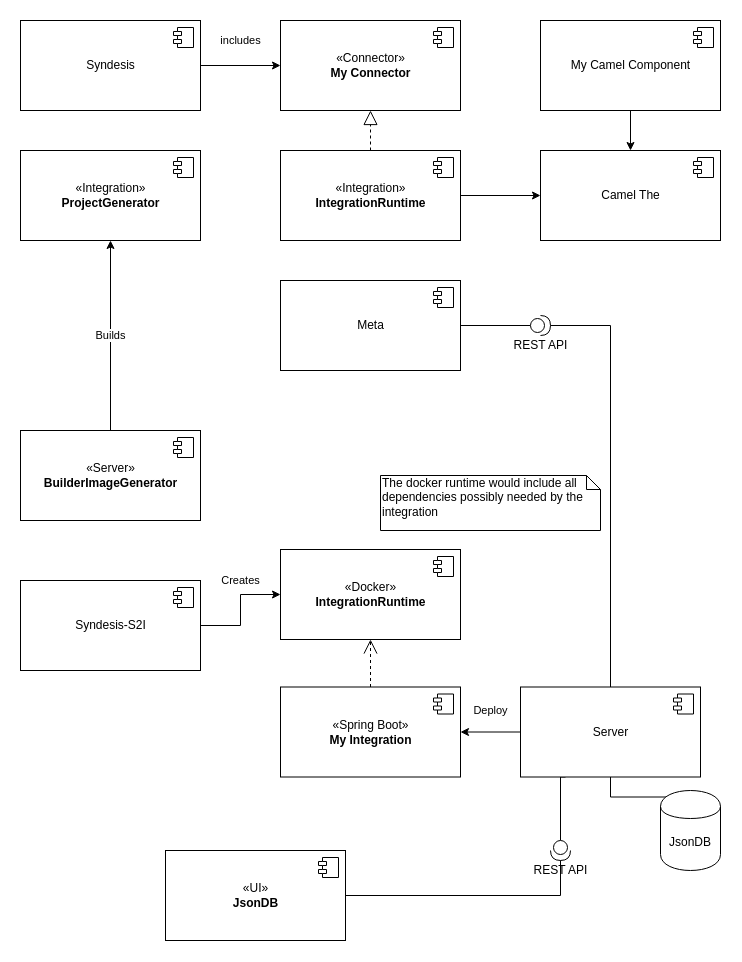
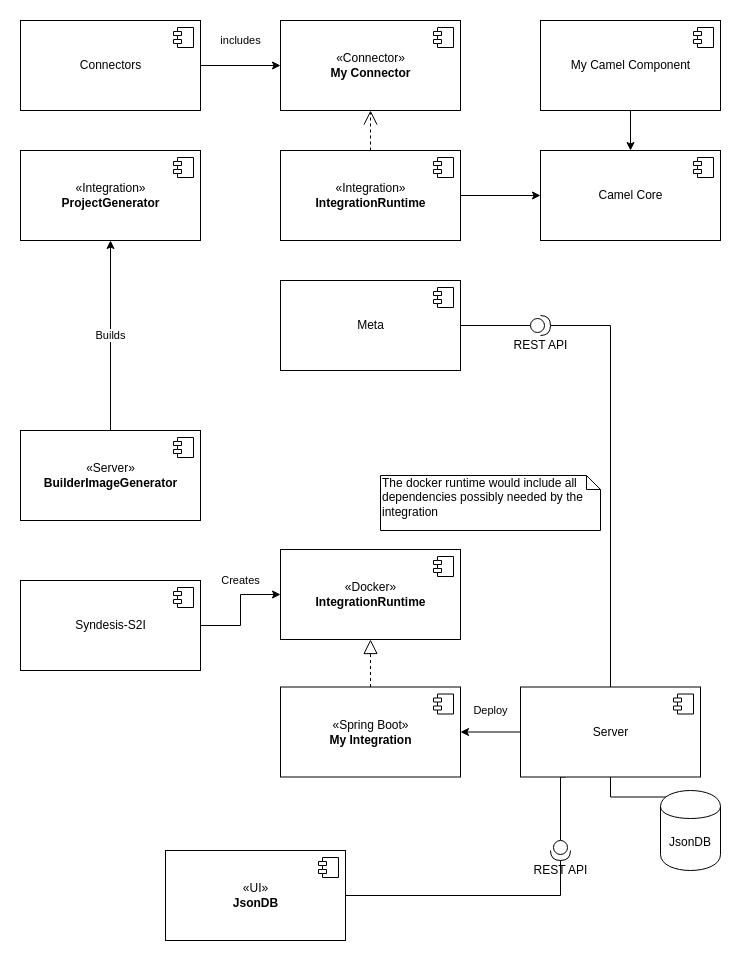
- <mxCell id="3" value="Syndesis" style="html=1;" parent="1" vertex="1"><mxGeometry x="20" y="20" width="180" height="90" as="geometry" /></mxCell>
+ <mxCell id="3" value="Connectors" style="html=1;" parent="1" vertex="1"><mxGeometry x="20" y="20" width="180" height="90" as="geometry" /></mxCell>
- <mxCell id="13" value="" style="endArrow=block;dashed=1;endFill=0;endSize=12;html=1;exitX=0.5;exitY=0;exitDx=0;exitDy=0;" parent="1" source="9" target="11" edge="1"><mxGeometry width="160" relative="1" as="geometry"><mxPoint x="10" y="360" as="sourcePoint" /><mxPoint x="170" y="360" as="targetPoint" /></mxGeometry></mxCell>
+ <mxCell id="13" value="" style="endArrow=open;dashed=1;endFill=0;endSize=12;html=1;exitX=0.5;exitY=0;exitDx=0;exitDy=0;" parent="1" source="9" target="11" edge="1"><mxGeometry width="160" relative="1" as="geometry"><mxPoint x="10" y="360" as="sourcePoint" /><mxPoint x="170" y="360" as="targetPoint" /></mxGeometry></mxCell>
- <mxCell id="28" value="Camel The" style="html=1;" parent="1" vertex="1"><mxGeometry x="540" y="150" width="180" height="90" as="geometry" /></mxCell>
+ <mxCell id="28" value="Camel Core" style="html=1;" parent="1" vertex="1"><mxGeometry x="540" y="150" width="180" height="90" as="geometry" /></mxCell>
- <mxCell id="24" value="" style="endArrow=open;dashed=1;endFill=0;endSize=12;html=1;exitX=0.5;exitY=0;exitDx=0;exitDy=0;" parent="1" source="25" target="22" edge="1"><mxGeometry width="160" relative="1" as="geometry"><mxPoint x="359" y="829" as="sourcePoint" /><mxPoint x="359" y="759" as="targetPoint" /></mxGeometry></mxCell>
+ <mxCell id="24" value="" style="endArrow=block;dashed=1;endFill=0;endSize=12;html=1;exitX=0.5;exitY=0;exitDx=0;exitDy=0;" parent="1" source="25" target="22" edge="1"><mxGeometry width="160" relative="1" as="geometry"><mxPoint x="359" y="829" as="sourcePoint" /><mxPoint x="359" y="759" as="targetPoint" /></mxGeometry></mxCell>
